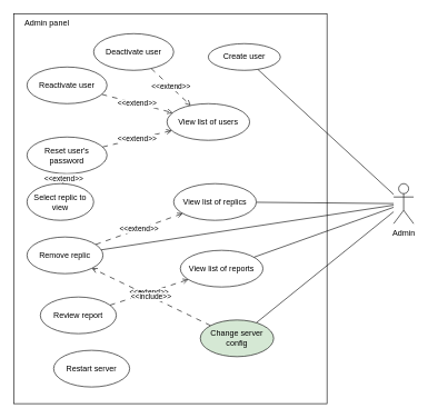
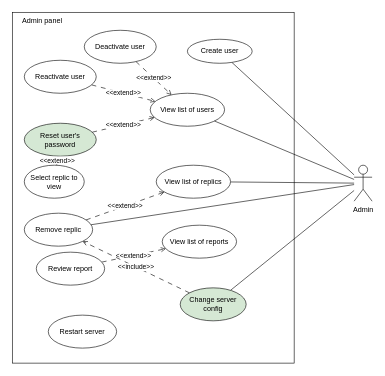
- <mxCell id="16" value="Reset user's password" style="ellipse;whiteSpace=wrap;html=1;" parent="1" vertex="1"><mxGeometry x="40" y="205" width="120" height="55" as="geometry" /></mxCell>
+ <mxCell id="16" value="Reset user's password" style="ellipse;whiteSpace=wrap;html=1;fillColor=#d5e8d4;" parent="1" vertex="1"><mxGeometry x="40" y="205" width="120" height="55" as="geometry" /></mxCell>
- <mxCell id="5" style="rounded=0;orthogonalLoop=1;jettySize=auto;html=1;endArrow=none;endFill=0;" parent="1" source="10" target="20" edge="1"><mxGeometry relative="1" as="geometry" /></mxCell>
+ <mxCell id="5" style="rounded=0;orthogonalLoop=1;jettySize=auto;html=1;endArrow=none;endFill=0;" parent="1" source="10" target="4" edge="1"><mxGeometry relative="1" as="geometry" /></mxCell>
- <mxCell id="22" value="Review report" style="ellipse;whiteSpace=wrap;html=1;" parent="1" vertex="1"><mxGeometry x="60" y="445" width="114" height="55" as="geometry" /></mxCell>
+ <mxCell id="22" value="Review report" style="ellipse;whiteSpace=wrap;html=1;" parent="1" vertex="1"><mxGeometry x="60" y="420" width="114" height="55" as="geometry" /></mxCell>
